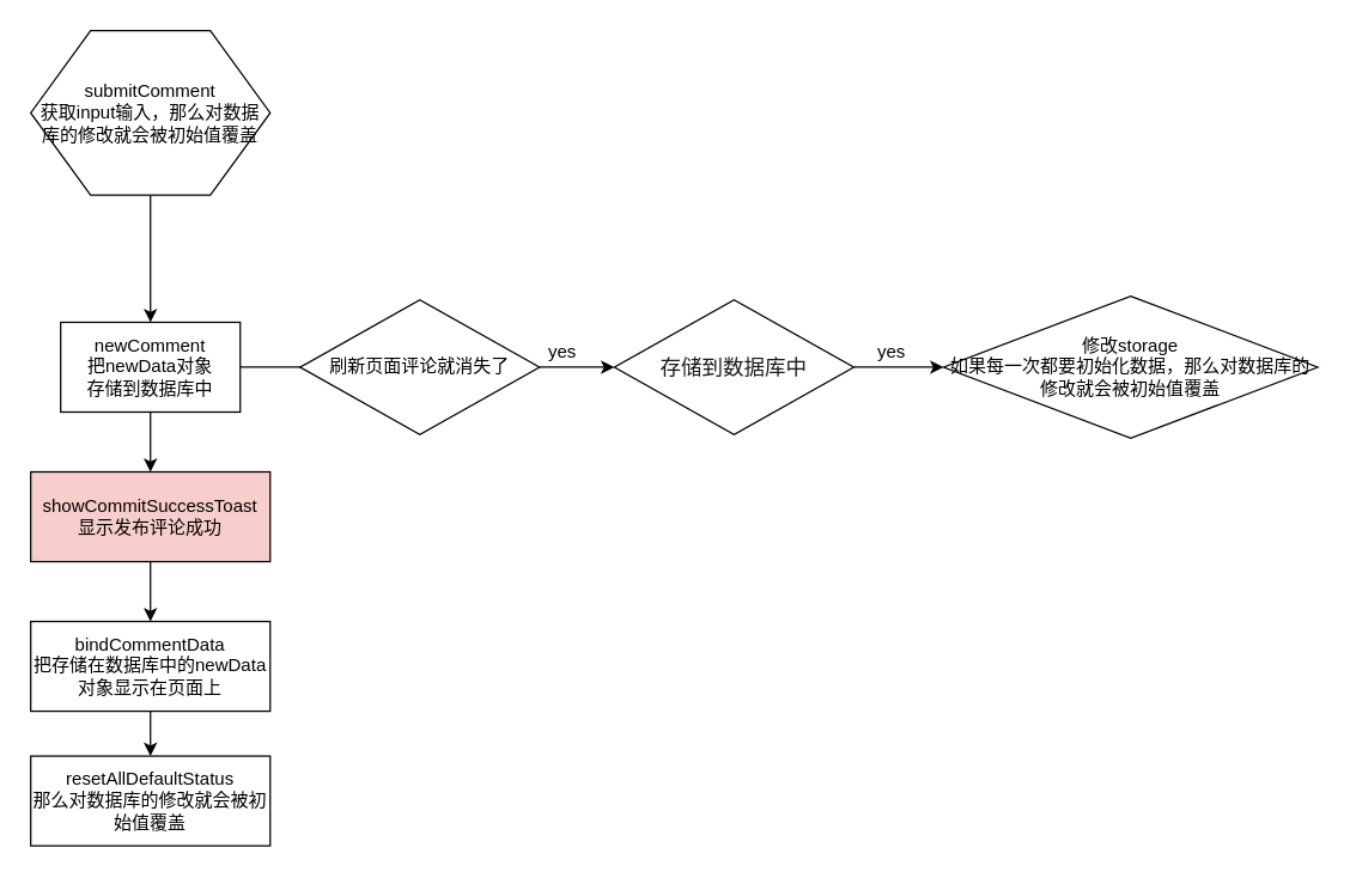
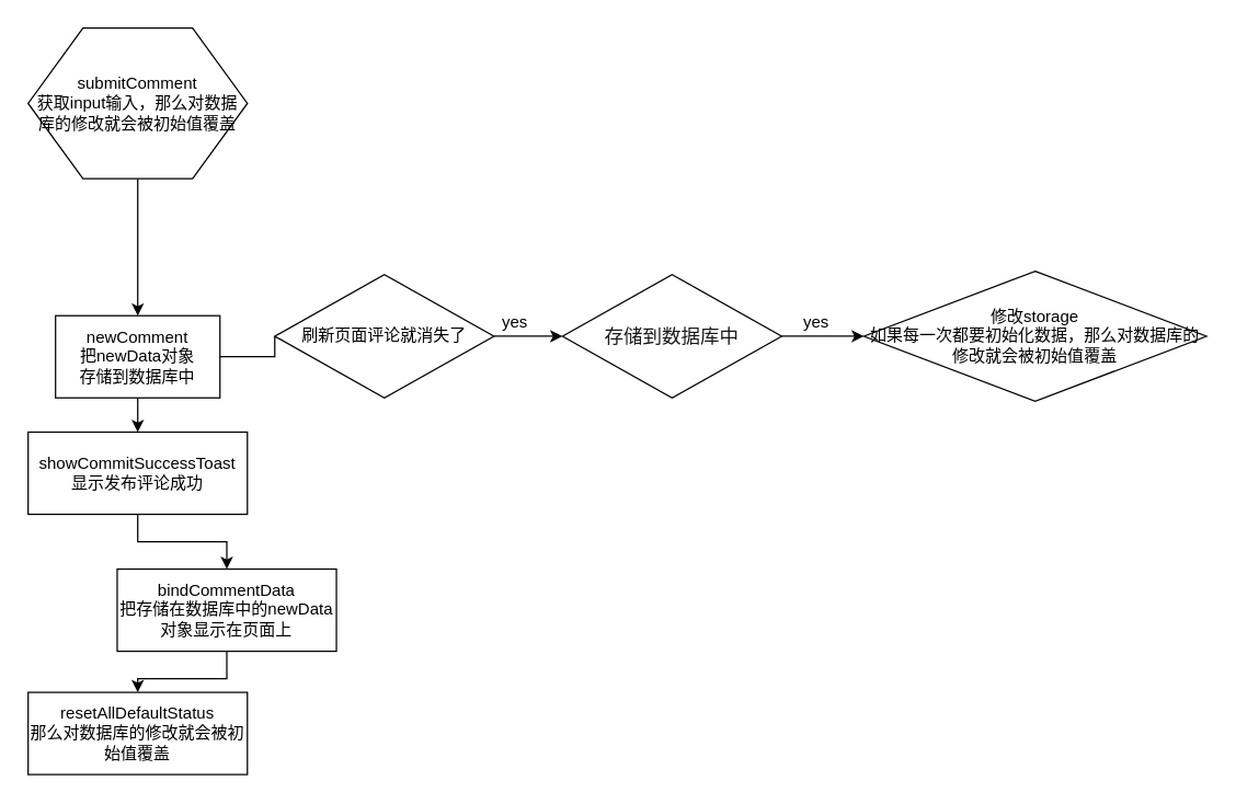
- <mxCell id="3" value="newComment&lt;br&gt;把newData对象&lt;br&gt;存储到数据库中" style="rounded=0;whiteSpace=wrap;html=1;" parent="1" vertex="1"><mxGeometry x="40" y="215" width="120" height="60" as="geometry" /></mxCell>
+ <mxCell id="3" value="newComment&lt;br&gt;把newData对象&lt;br&gt;存储到数据库中" style="rounded=0;whiteSpace=wrap;html=1;" parent="1" vertex="1"><mxGeometry x="40" y="230" width="120" height="60" as="geometry" /></mxCell>
- <mxCell id="5" value="showCommitSuccessToast&lt;br&gt;显示发布评论成功" style="rounded=0;whiteSpace=wrap;html=1;fillColor=#f8cecc;" parent="1" vertex="1"><mxGeometry x="20" y="315" width="160" height="60" as="geometry" /></mxCell>
+ <mxCell id="5" value="showCommitSuccessToast&lt;br&gt;显示发布评论成功" style="rounded=0;whiteSpace=wrap;html=1;" parent="1" vertex="1"><mxGeometry x="20" y="315" width="160" height="60" as="geometry" /></mxCell>
- <mxCell id="7" value="bindCommentData&lt;br&gt;把存储在数据库中的newData对象显示在页面上" style="rounded=0;whiteSpace=wrap;html=1;" parent="1" vertex="1"><mxGeometry x="20" y="415" width="160" height="60" as="geometry" /></mxCell>
+ <mxCell id="7" value="bindCommentData&lt;br&gt;把存储在数据库中的newData对象显示在页面上" style="rounded=0;whiteSpace=wrap;html=1;" parent="1" vertex="1"><mxGeometry x="85" y="415" width="160" height="60" as="geometry" /></mxCell>
